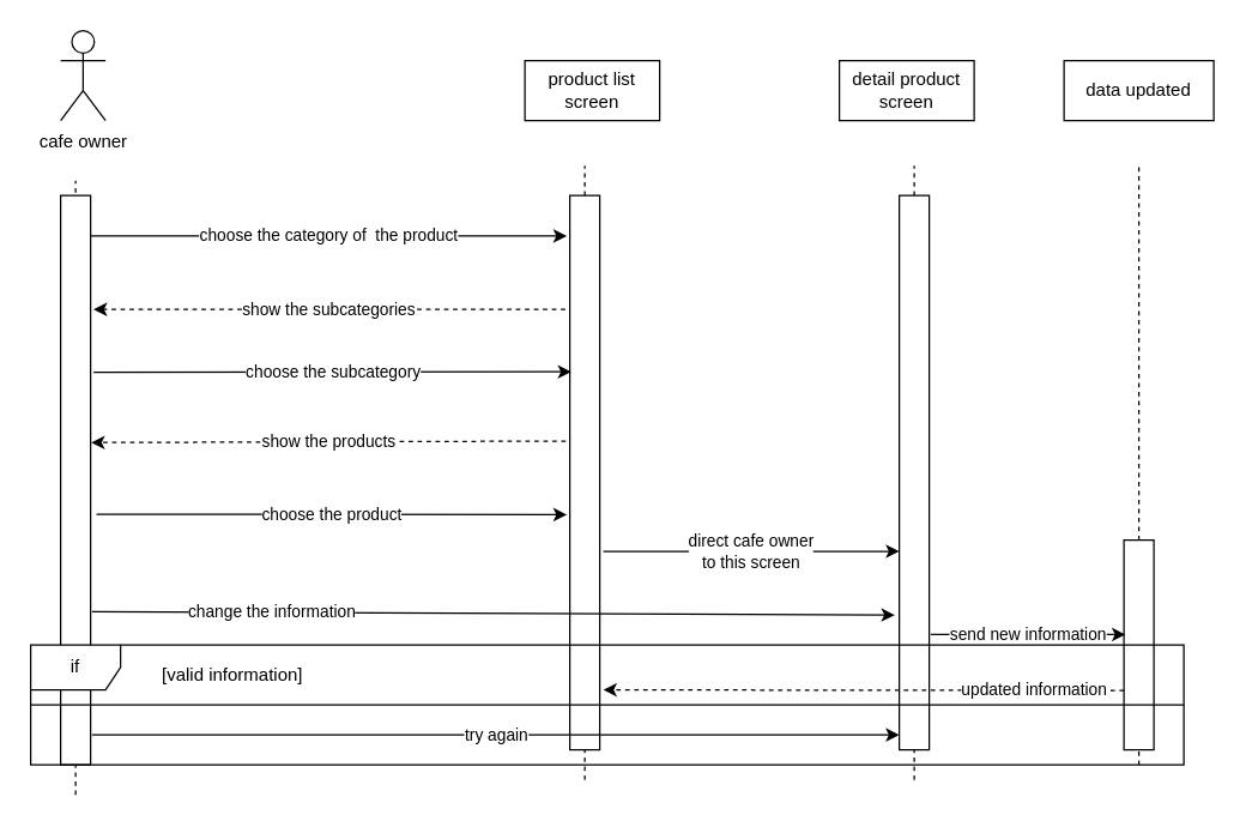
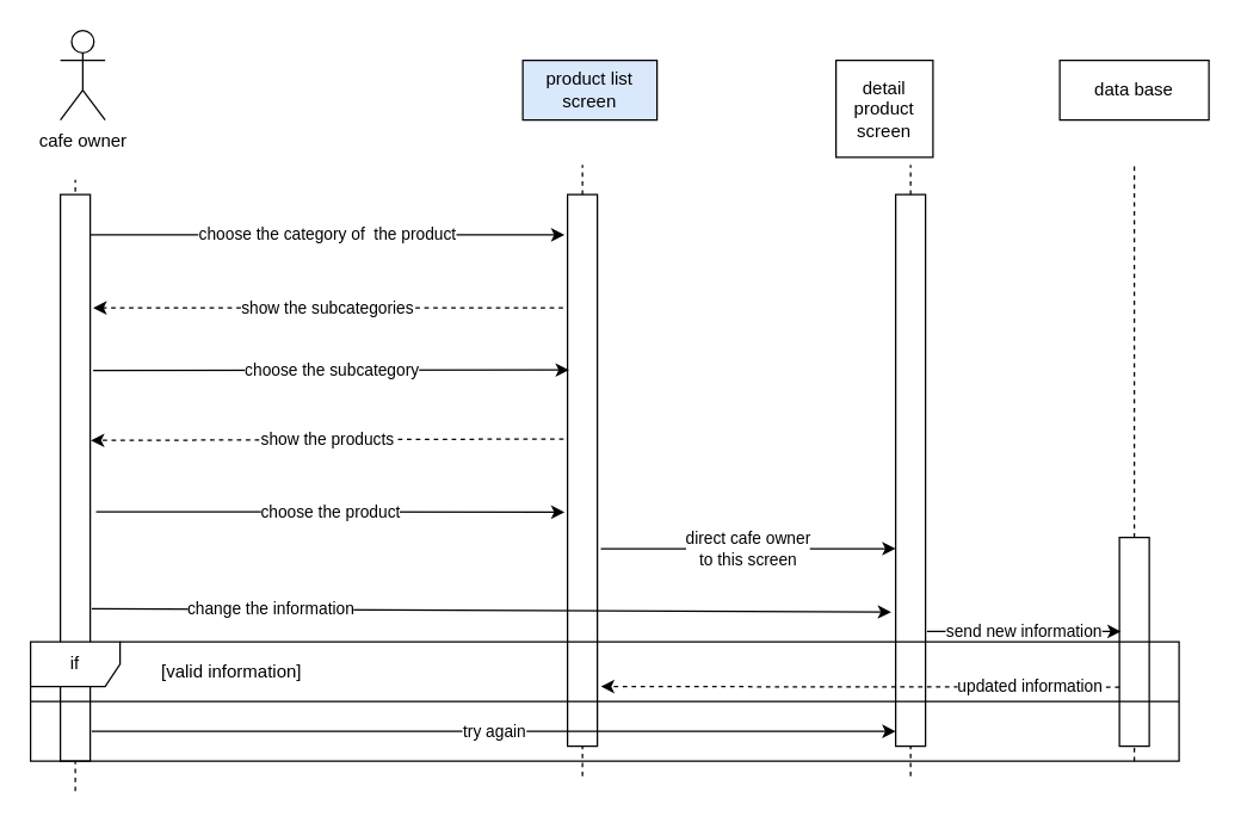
- <mxCell id="2" value="product list&lt;br&gt;screen" style="rounded=0;whiteSpace=wrap;html=1;" vertex="1" parent="1"><mxGeometry x="350" y="40" width="90" height="40" as="geometry" /></mxCell>
+ <mxCell id="2" value="product list&lt;br&gt;screen" style="rounded=0;whiteSpace=wrap;html=1;fillColor=#dae8fc;" vertex="1" parent="1"><mxGeometry x="350" y="40" width="90" height="40" as="geometry" /></mxCell>
- <mxCell id="13" value="detail product screen" style="rounded=0;whiteSpace=wrap;html=1;" vertex="1" parent="1"><mxGeometry x="560" y="40" width="90" height="40" as="geometry" /></mxCell>
+ <mxCell id="13" value="detail product screen" style="rounded=0;whiteSpace=wrap;html=1;" vertex="1" parent="1"><mxGeometry x="560" y="40" width="65" height="65" as="geometry" /></mxCell>
- <mxCell id="18" value="data updated" style="rounded=0;whiteSpace=wrap;html=1;" vertex="1" parent="1"><mxGeometry x="710" y="40" width="100" height="40" as="geometry" /></mxCell>
+ <mxCell id="18" value="data base" style="rounded=0;whiteSpace=wrap;html=1;" vertex="1" parent="1"><mxGeometry x="710" y="40" width="100" height="40" as="geometry" /></mxCell>
